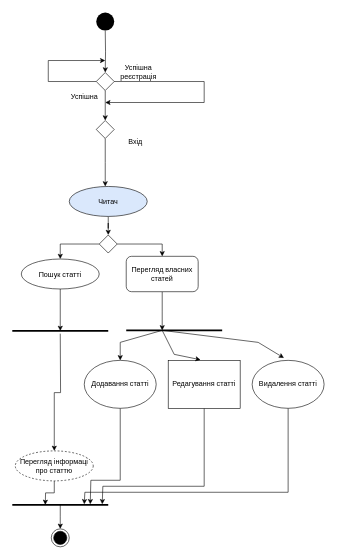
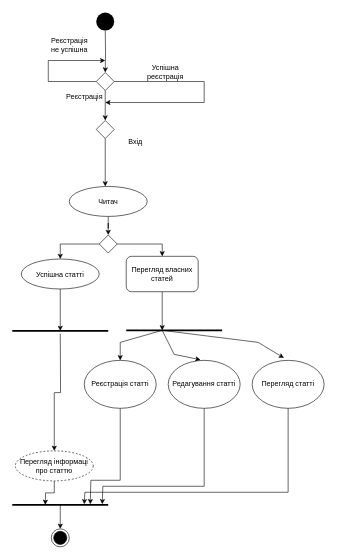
+ <mxCell id="10" value="Реєстрація &lt;br&gt;не успішна" style="text;html=1;align=center;verticalAlign=middle;resizable=0;points=[];autosize=1;strokeColor=none;" parent="1" vertex="1"><mxGeometry x="75" y="60" width="80" height="30" as="geometry" /></mxCell>
- <mxCell id="9" value="Успішна &lt;br&gt;реєстрація" style="text;html=1;align=center;verticalAlign=middle;resizable=0;points=[];autosize=1;strokeColor=none;" parent="1" vertex="1"><mxGeometry x="190" y="105" width="80" height="30" as="geometry" /></mxCell>
+ <mxCell id="9" value="Успішна &lt;br&gt;реєстрація" style="text;html=1;align=center;verticalAlign=middle;resizable=0;points=[];autosize=1;strokeColor=none;" parent="1" vertex="1"><mxGeometry x="235" y="105" width="80" height="30" as="geometry" /></mxCell>
- <mxCell id="24" value="Успішна" style="text;html=1;align=center;verticalAlign=middle;resizable=0;points=[];autosize=1;strokeColor=none;" parent="1" vertex="1"><mxGeometry x="100" y="150" width="80" height="20" as="geometry" /></mxCell>
+ <mxCell id="24" value="Реєстрація" style="text;html=1;align=center;verticalAlign=middle;resizable=0;points=[];autosize=1;strokeColor=none;" parent="1" vertex="1"><mxGeometry x="100" y="150" width="80" height="20" as="geometry" /></mxCell>
- <mxCell id="13" value="Читач" style="ellipse;fillColor=#dae8fc;" parent="1" vertex="1"><mxGeometry x="115" y="310" width="130" height="50" as="geometry" /></mxCell>
+ <mxCell id="13" value="Читач" style="ellipse;" parent="1" vertex="1"><mxGeometry x="115" y="310" width="130" height="50" as="geometry" /></mxCell>
- <mxCell id="15" value="Пошук статті" style="ellipse;" parent="1" vertex="1"><mxGeometry x="35" y="431" width="130" height="50" as="geometry" /></mxCell>
+ <mxCell id="15" value="Успішна статті" style="ellipse;" parent="1" vertex="1"><mxGeometry x="35" y="431" width="130" height="50" as="geometry" /></mxCell>
- <mxCell id="32" value="Додавання статті" style="ellipse;whiteSpace=wrap;html=1;" vertex="1" parent="1"><mxGeometry x="140" y="600" width="120" height="80" as="geometry" /></mxCell>
+ <mxCell id="32" value="Реєстрація статті" style="ellipse;whiteSpace=wrap;html=1;" vertex="1" parent="1"><mxGeometry x="140" y="600" width="120" height="80" as="geometry" /></mxCell>
- <mxCell id="34" value="Редагування статті" style="whiteSpace=wrap;html=1;rounded=0;" vertex="1" parent="1"><mxGeometry x="280" y="600" width="120" height="80" as="geometry" /></mxCell>
+ <mxCell id="34" value="Редагування статті" style="ellipse;whiteSpace=wrap;html=1;" vertex="1" parent="1"><mxGeometry x="280" y="600" width="120" height="80" as="geometry" /></mxCell>
- <mxCell id="36" value="Видалення статті" style="ellipse;whiteSpace=wrap;html=1;" vertex="1" parent="1"><mxGeometry x="420" y="600" width="120" height="80" as="geometry" /></mxCell>
+ <mxCell id="36" value="Перегляд статті" style="ellipse;whiteSpace=wrap;html=1;" vertex="1" parent="1"><mxGeometry x="420" y="600" width="120" height="80" as="geometry" /></mxCell>
